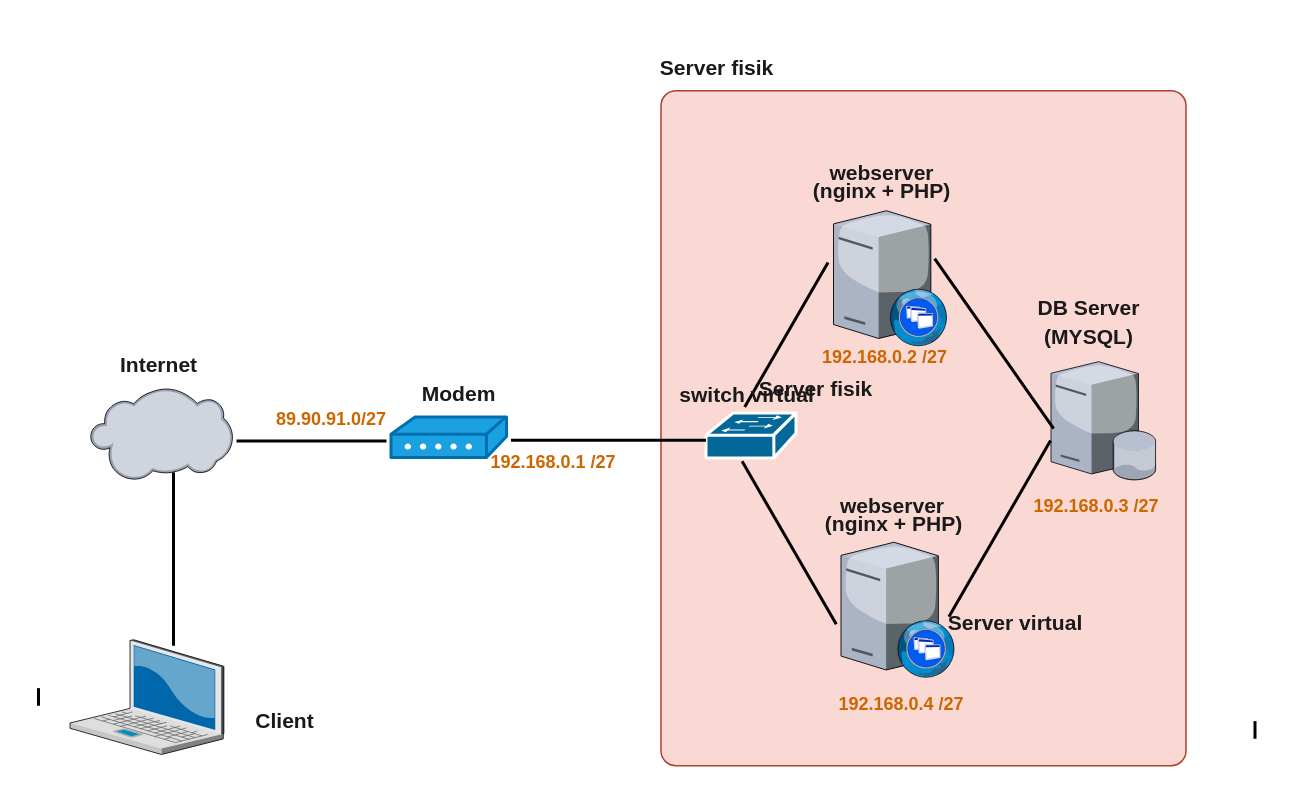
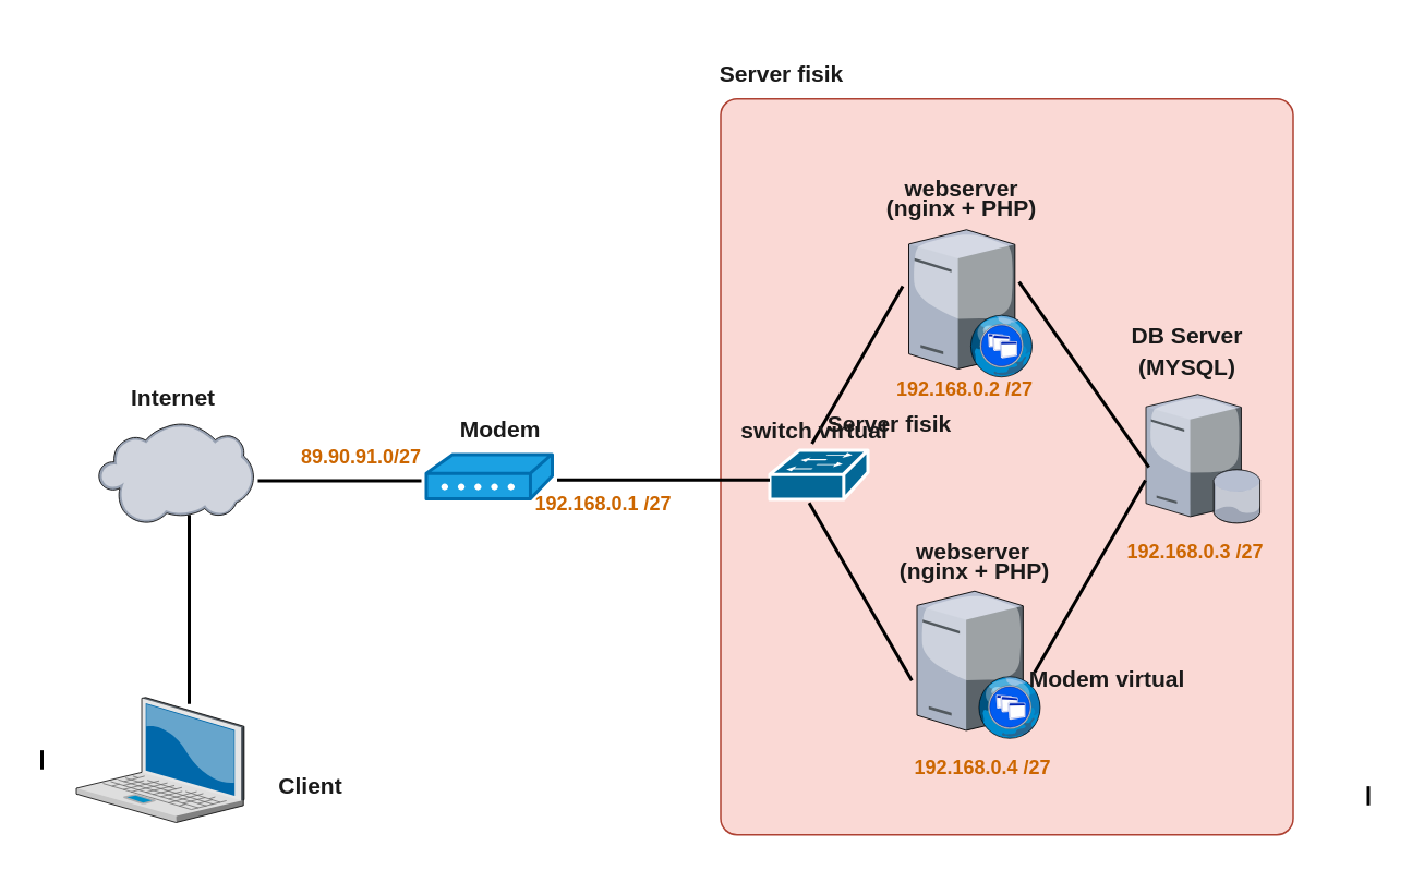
- <mxCell id="37" value="&lt;h3&gt;&lt;font color=&quot;#1a1a1a&quot;&gt;Server virtual&lt;/font&gt;&lt;/h3&gt;" style="text;html=1;resizable=0;autosize=1;align=center;verticalAlign=middle;points=[];fillColor=none;strokeColor=none;rounded=0;sketch=0;fontColor=#5AA9E6;" vertex="1" parent="1"><mxGeometry x="621" y="390" width="110" height="50" as="geometry" /></mxCell>
+ <mxCell id="37" value="&lt;h3&gt;&lt;font color=&quot;#1a1a1a&quot;&gt;Modem virtual&lt;/font&gt;&lt;/h3&gt;" style="text;html=1;resizable=0;autosize=1;align=center;verticalAlign=middle;points=[];fillColor=none;strokeColor=none;rounded=0;sketch=0;fontColor=#5AA9E6;" vertex="1" parent="1"><mxGeometry x="621" y="390" width="110" height="50" as="geometry" /></mxCell>
